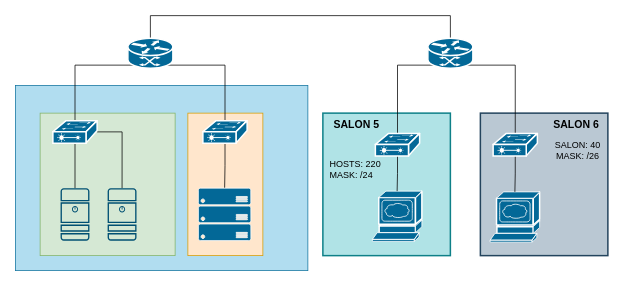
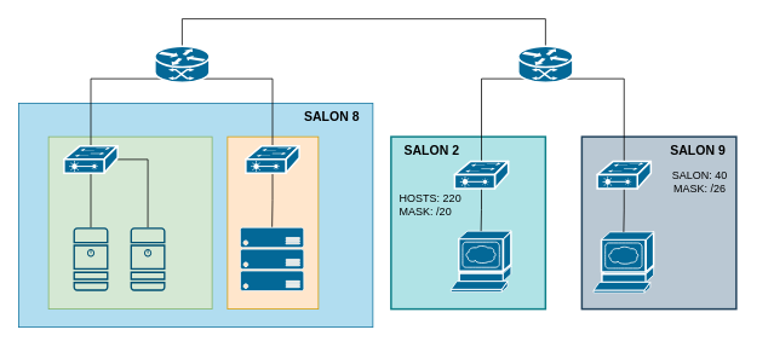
+ <mxCell id="27" value="&lt;font style=&quot;font-size: 14px;&quot;&gt;&lt;b&gt;SALON 8&lt;/b&gt;&lt;/font&gt;" style="text;strokeColor=none;align=center;fillColor=none;html=1;verticalAlign=middle;whiteSpace=wrap;rounded=0;" vertex="1" parent="1"><mxGeometry x="320" y="113" width="90" height="30" as="geometry" /></mxCell>
- <mxCell id="28" value="&lt;font style=&quot;font-size: 14px;&quot;&gt;&lt;b&gt;SALON 5&lt;/b&gt;&lt;/font&gt;" style="text;strokeColor=none;align=center;fillColor=none;html=1;verticalAlign=middle;whiteSpace=wrap;rounded=0;" vertex="1" parent="1"><mxGeometry x="430" y="150" width="90" height="30" as="geometry" /></mxCell>
+ <mxCell id="28" value="&lt;font style=&quot;font-size: 14px;&quot;&gt;&lt;b&gt;SALON 2&lt;/b&gt;&lt;/font&gt;" style="text;strokeColor=none;align=center;fillColor=none;html=1;verticalAlign=middle;whiteSpace=wrap;rounded=0;" vertex="1" parent="1"><mxGeometry x="430" y="150" width="90" height="30" as="geometry" /></mxCell>
- <mxCell id="29" value="&lt;font style=&quot;font-size: 14px;&quot;&gt;&lt;b&gt;SALON 6&lt;/b&gt;&lt;/font&gt;" style="text;strokeColor=none;align=center;fillColor=none;html=1;verticalAlign=middle;whiteSpace=wrap;rounded=0;" vertex="1" parent="1"><mxGeometry x="723" y="150" width="90" height="30" as="geometry" /></mxCell>
+ <mxCell id="29" value="&lt;font style=&quot;font-size: 14px;&quot;&gt;&lt;b&gt;SALON 9&lt;/b&gt;&lt;/font&gt;" style="text;strokeColor=none;align=center;fillColor=none;html=1;verticalAlign=middle;whiteSpace=wrap;rounded=0;" vertex="1" parent="1"><mxGeometry x="723" y="150" width="90" height="30" as="geometry" /></mxCell>
- <mxCell id="31" value="HOSTS: 220&lt;br&gt;&lt;div style=&quot;text-align: left;&quot;&gt;&lt;span style=&quot;background-color: initial;&quot;&gt;MASK: /24&lt;/span&gt;&lt;/div&gt;" style="whiteSpace=wrap;html=1;fillColor=none;strokeColor=none;" vertex="1" parent="1"><mxGeometry x="427" y="195" width="93" height="60" as="geometry" /></mxCell>
+ <mxCell id="31" value="HOSTS: 220&lt;br&gt;&lt;div style=&quot;text-align: left;&quot;&gt;&lt;span style=&quot;background-color: initial;&quot;&gt;MASK: /20&lt;/span&gt;&lt;/div&gt;" style="whiteSpace=wrap;html=1;fillColor=none;strokeColor=none;" vertex="1" parent="1"><mxGeometry x="427" y="195" width="93" height="60" as="geometry" /></mxCell>
